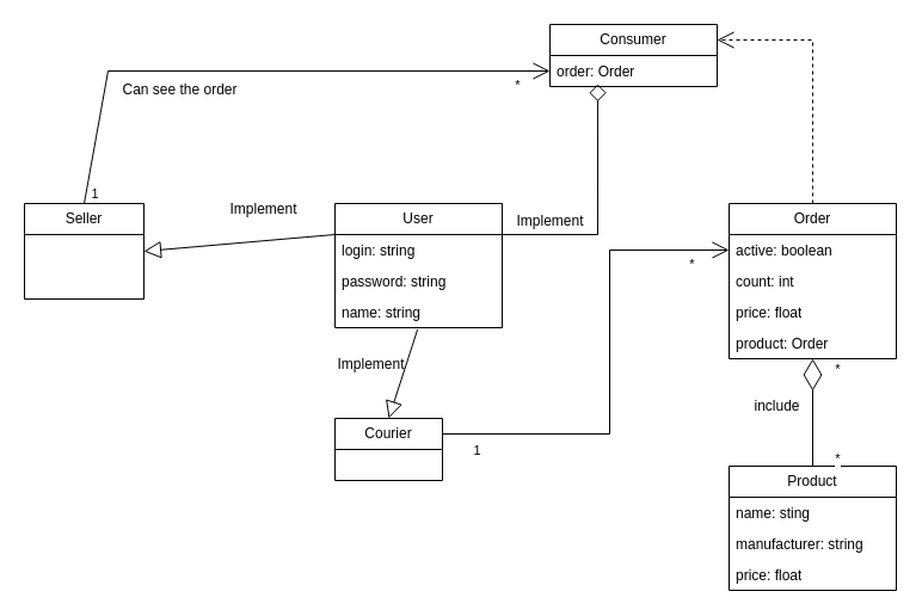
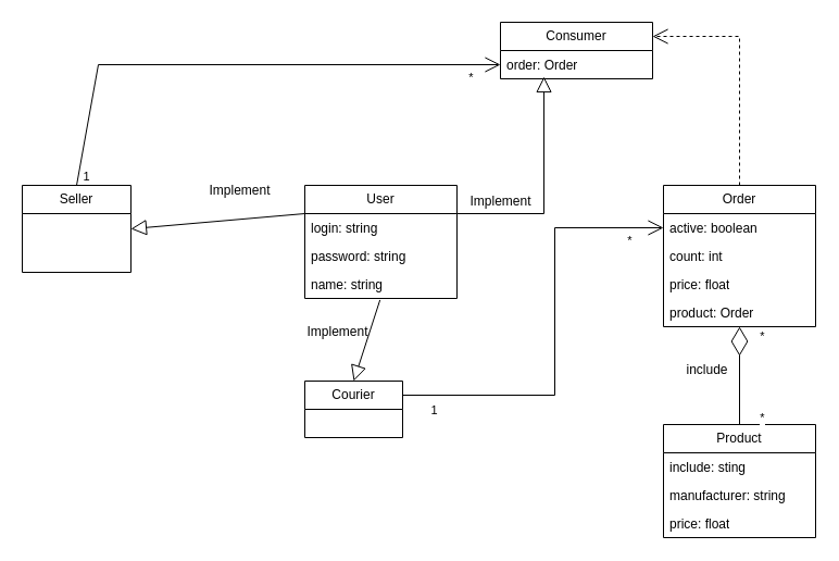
- <mxCell id="33" value="Can see the order" style="text;html=1;align=center;verticalAlign=middle;resizable=0;points=[];autosize=1;strokeColor=none;fillColor=none;" vertex="1" parent="1"><mxGeometry x="90" y="60" width="120" height="30" as="geometry" /></mxCell>
- <mxCell id="22" value="" style="endArrow=diamond;endFill=0;endSize=12;html=1;rounded=0;exitX=1;exitY=0.25;exitDx=0;exitDy=0;entryX=0.286;entryY=0.923;entryDx=0;entryDy=0;entryPerimeter=0;" edge="1" parent="1" source="2" target="7"><mxGeometry width="160" relative="1" as="geometry"><mxPoint x="280" y="230" as="sourcePoint" /><mxPoint x="440" y="230" as="targetPoint" /><Array as="points"><mxPoint x="500" y="196" /></Array></mxGeometry></mxCell>
+ <mxCell id="22" value="" style="endArrow=block;endFill=0;endSize=12;html=1;rounded=0;exitX=1;exitY=0.25;exitDx=0;exitDy=0;entryX=0.286;entryY=0.923;entryDx=0;entryDy=0;entryPerimeter=0;" edge="1" parent="1" source="2" target="7"><mxGeometry width="160" relative="1" as="geometry"><mxPoint x="280" y="230" as="sourcePoint" /><mxPoint x="440" y="230" as="targetPoint" /><Array as="points"><mxPoint x="500" y="196" /></Array></mxGeometry></mxCell>
- <mxCell id="15" value="name: sting" style="text;strokeColor=none;fillColor=none;align=left;verticalAlign=top;spacingLeft=4;spacingRight=4;overflow=hidden;rotatable=0;points=[[0,0.5],[1,0.5]];portConstraint=eastwest;whiteSpace=wrap;html=1;" vertex="1" parent="14"><mxGeometry y="26" width="140" height="26" as="geometry" /></mxCell>
+ <mxCell id="15" value="include: sting" style="text;strokeColor=none;fillColor=none;align=left;verticalAlign=top;spacingLeft=4;spacingRight=4;overflow=hidden;rotatable=0;points=[[0,0.5],[1,0.5]];portConstraint=eastwest;whiteSpace=wrap;html=1;" vertex="1" parent="14"><mxGeometry y="26" width="140" height="26" as="geometry" /></mxCell>
